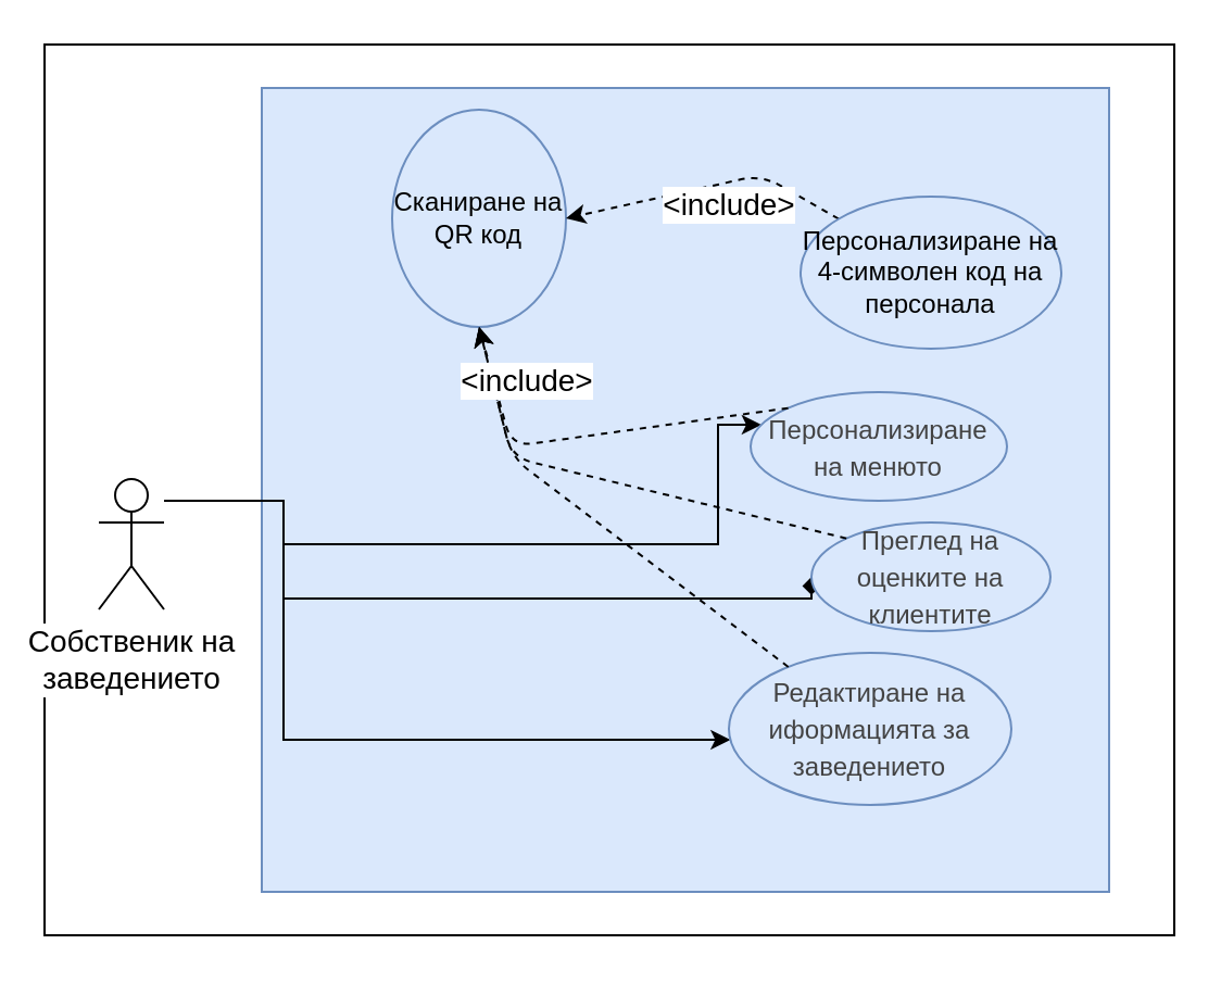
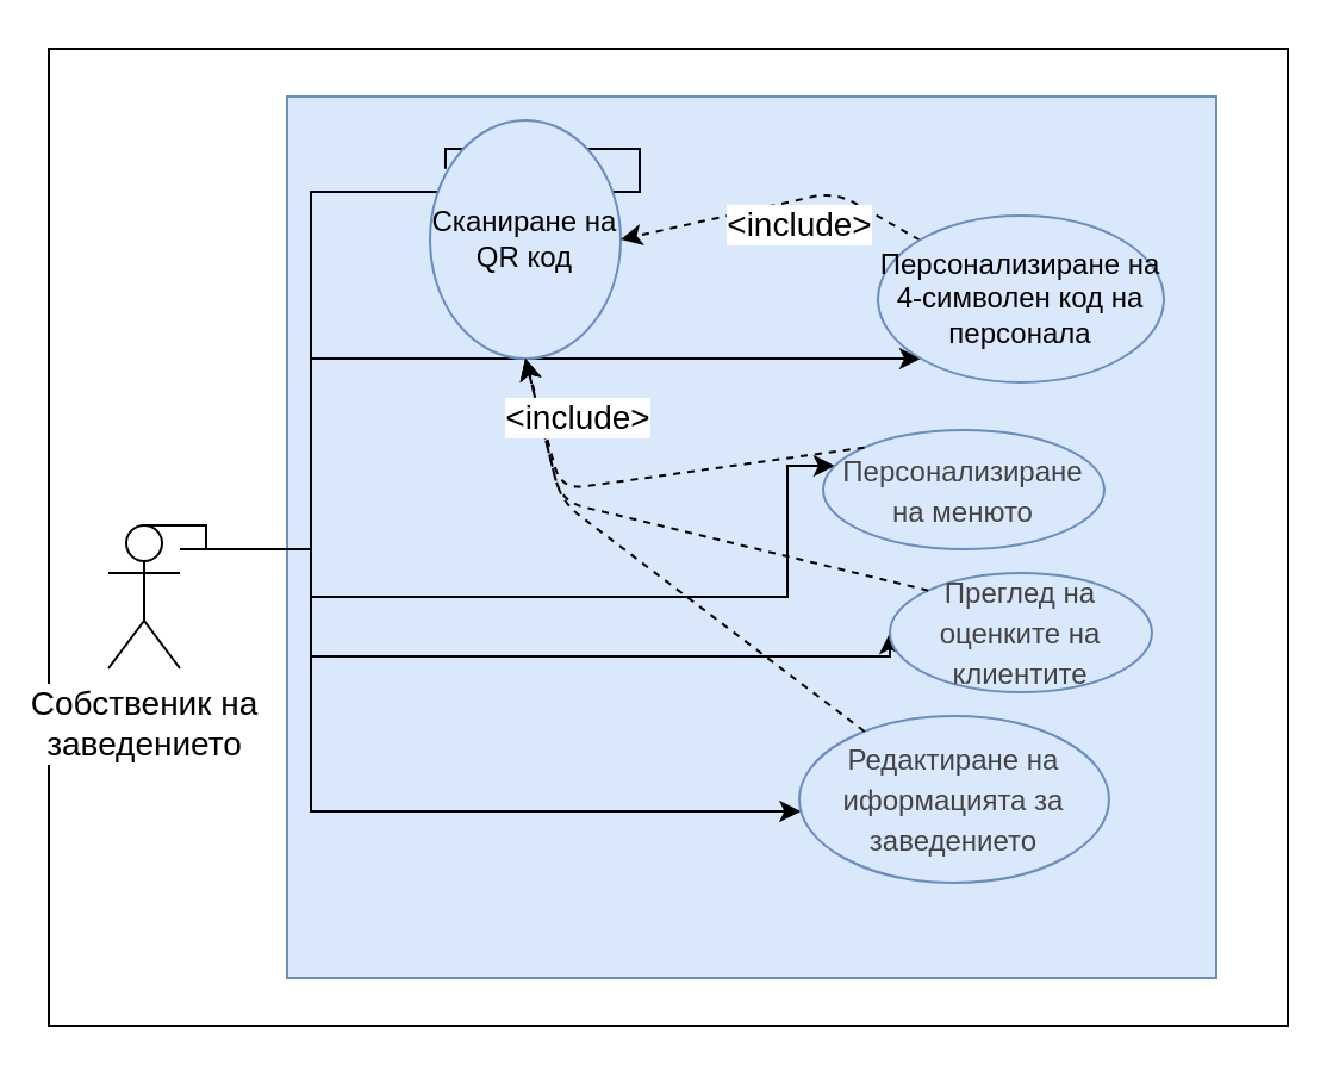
+ <mxCell id="4" style="edgeStyle=orthogonalEdgeStyle;rounded=0;orthogonalLoop=1;jettySize=auto;html=1;exitX=0.5;exitY=0.5;exitDx=0;exitDy=0;exitPerimeter=0;endArrow=none;endFill=0;entryX=0.081;entryY=0.204;entryDx=0;entryDy=0;entryPerimeter=0;" parent="1" source="9" target="10" edge="1"><mxGeometry relative="1" as="geometry"><mxPoint x="120" y="90.529" as="targetPoint" /><Array as="points"><mxPoint x="86" y="220" /><mxPoint x="86" y="230" /><mxPoint x="130" y="230" /><mxPoint x="130" y="80" /><mxPoint x="268" y="80" /><mxPoint x="268" y="62" /></Array></mxGeometry></mxCell>
+ <mxCell id="8" style="edgeStyle=orthogonalEdgeStyle;rounded=0;orthogonalLoop=1;jettySize=auto;html=1;" parent="1" source="9" target="16" edge="1"><mxGeometry relative="1" as="geometry"><Array as="points"><mxPoint x="130" y="230" /><mxPoint x="130" y="150" /></Array></mxGeometry></mxCell>
- <mxCell id="6" style="edgeStyle=orthogonalEdgeStyle;rounded=0;orthogonalLoop=1;jettySize=auto;html=1;entryX=0;entryY=0.5;entryDx=0;entryDy=0;endArrow=diamond;" parent="1" source="9" target="11" edge="1"><mxGeometry relative="1" as="geometry"><Array as="points"><mxPoint x="130" y="230" /><mxPoint x="130" y="275" /></Array></mxGeometry></mxCell>
+ <mxCell id="6" style="edgeStyle=orthogonalEdgeStyle;rounded=0;orthogonalLoop=1;jettySize=auto;html=1;entryX=0;entryY=0.5;entryDx=0;entryDy=0;" parent="1" source="9" target="11" edge="1"><mxGeometry relative="1" as="geometry"><Array as="points"><mxPoint x="130" y="230" /><mxPoint x="130" y="275" /></Array></mxGeometry></mxCell>
